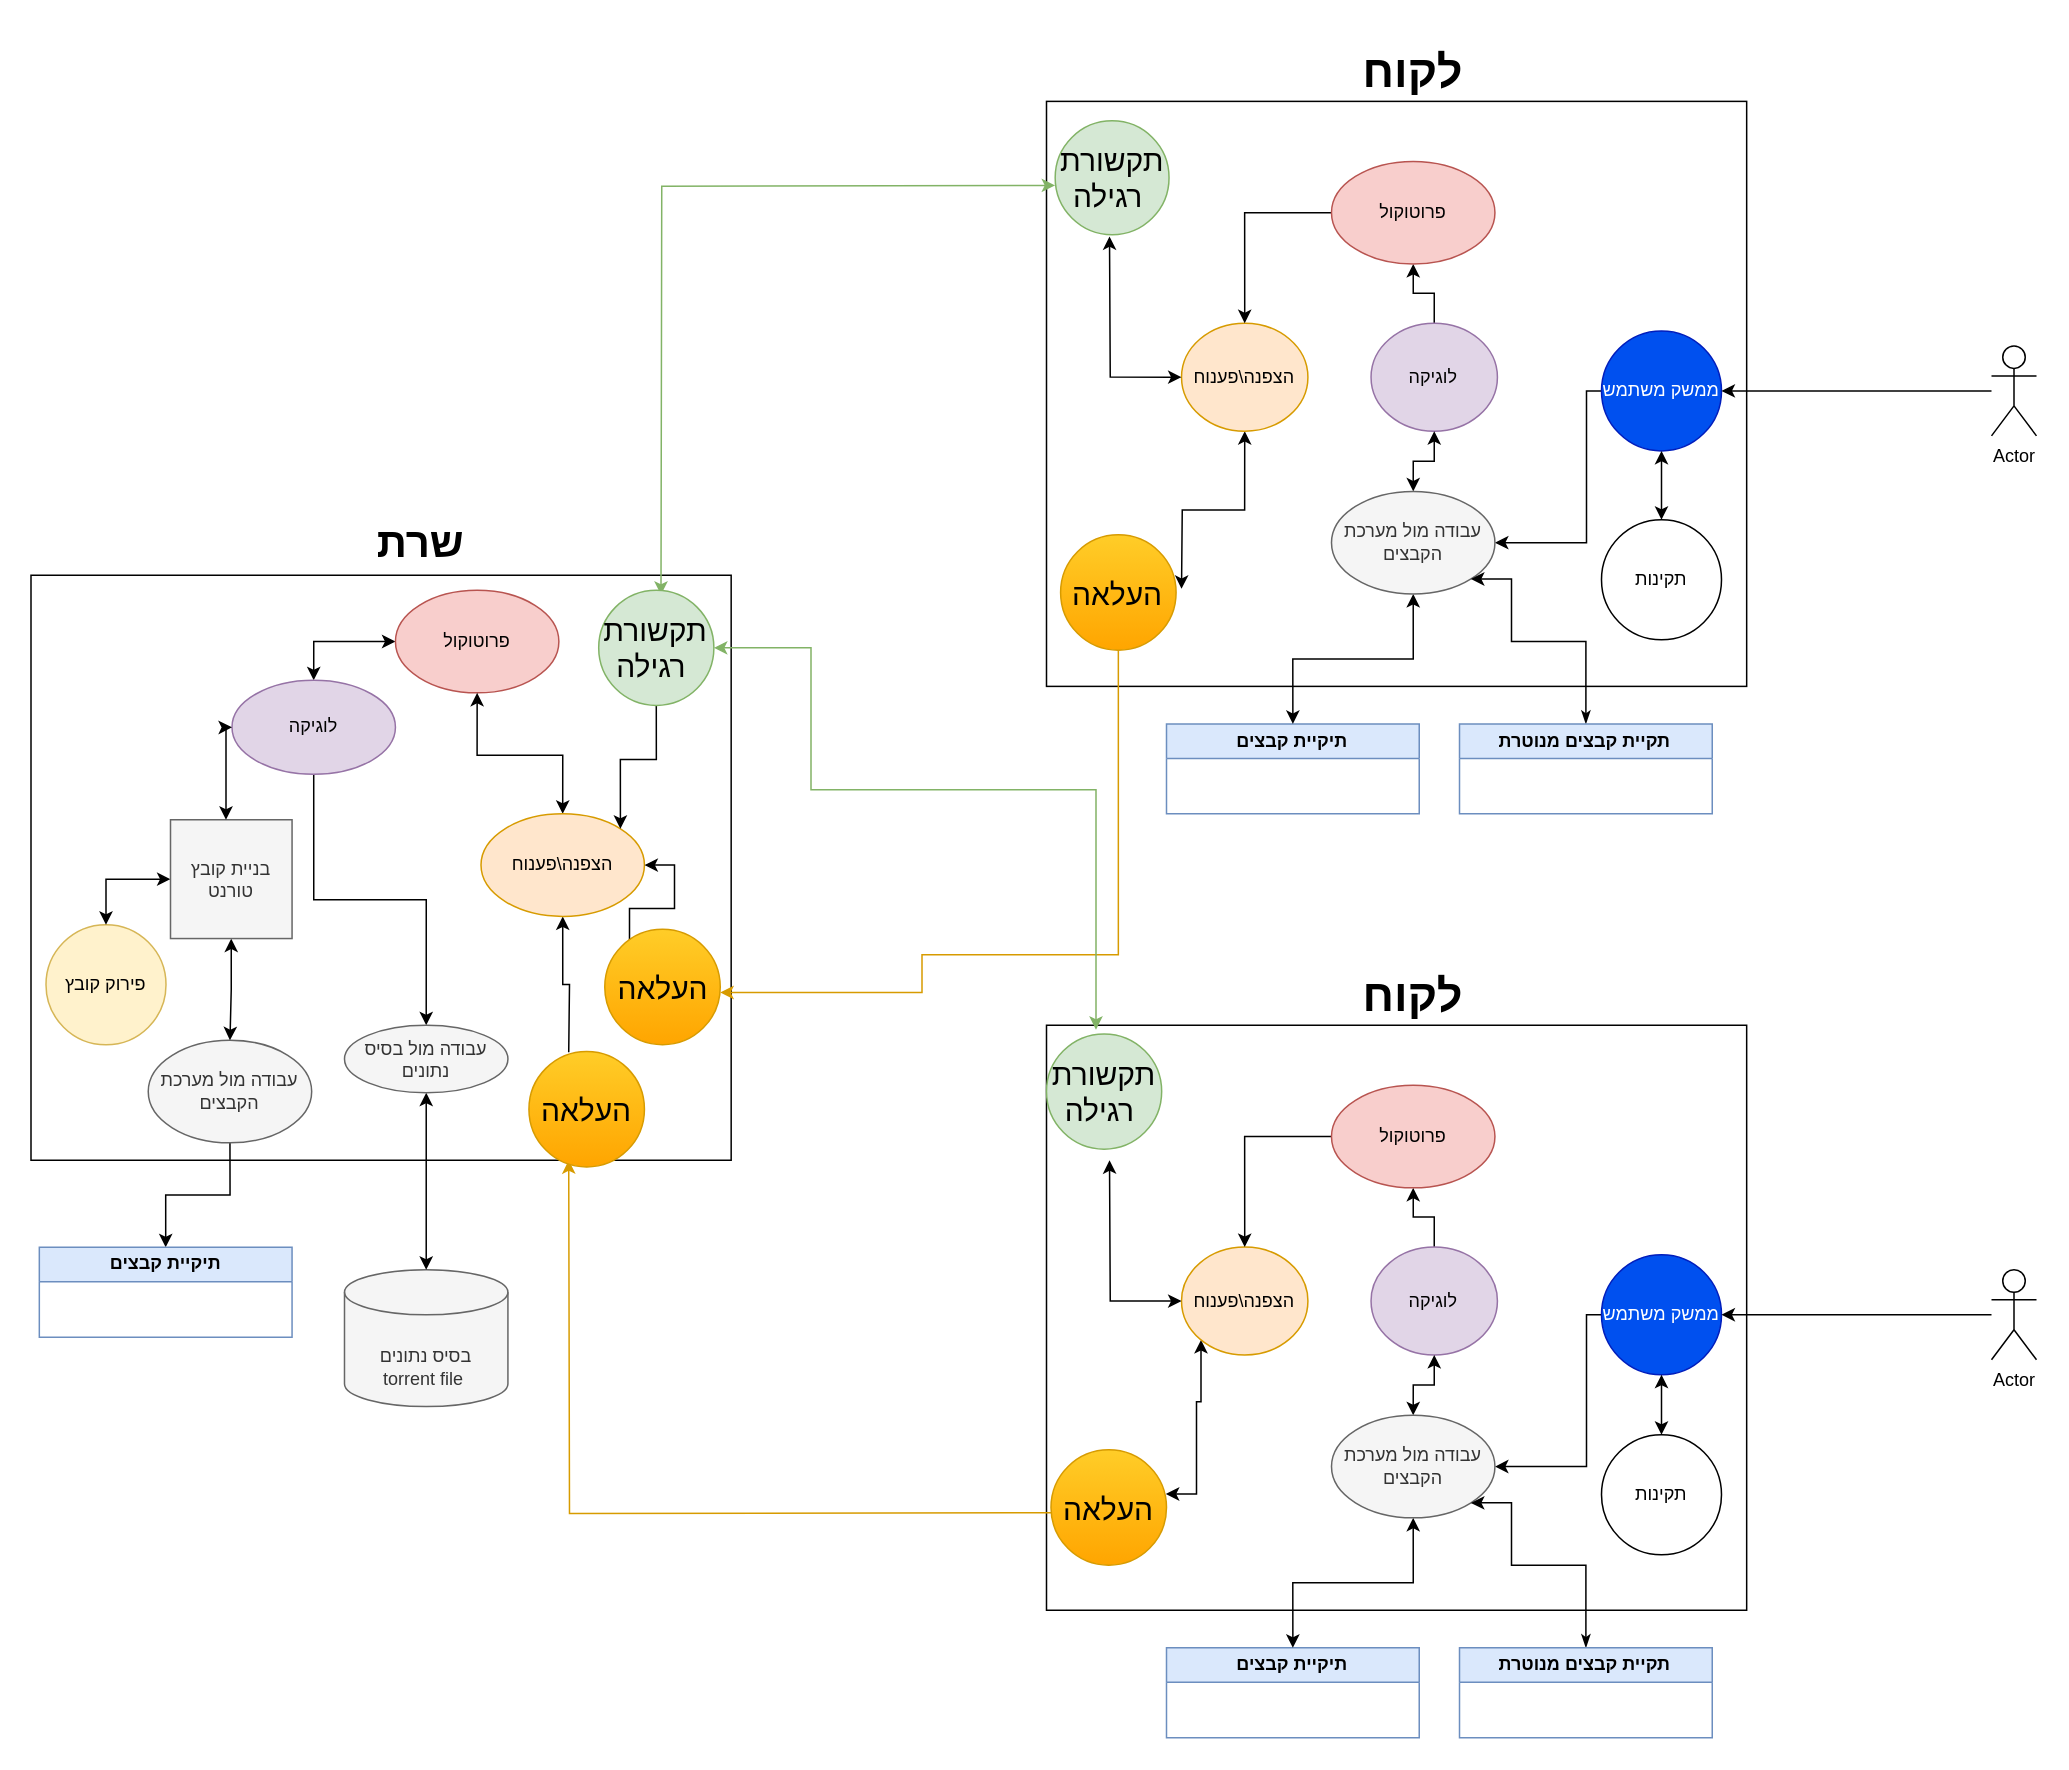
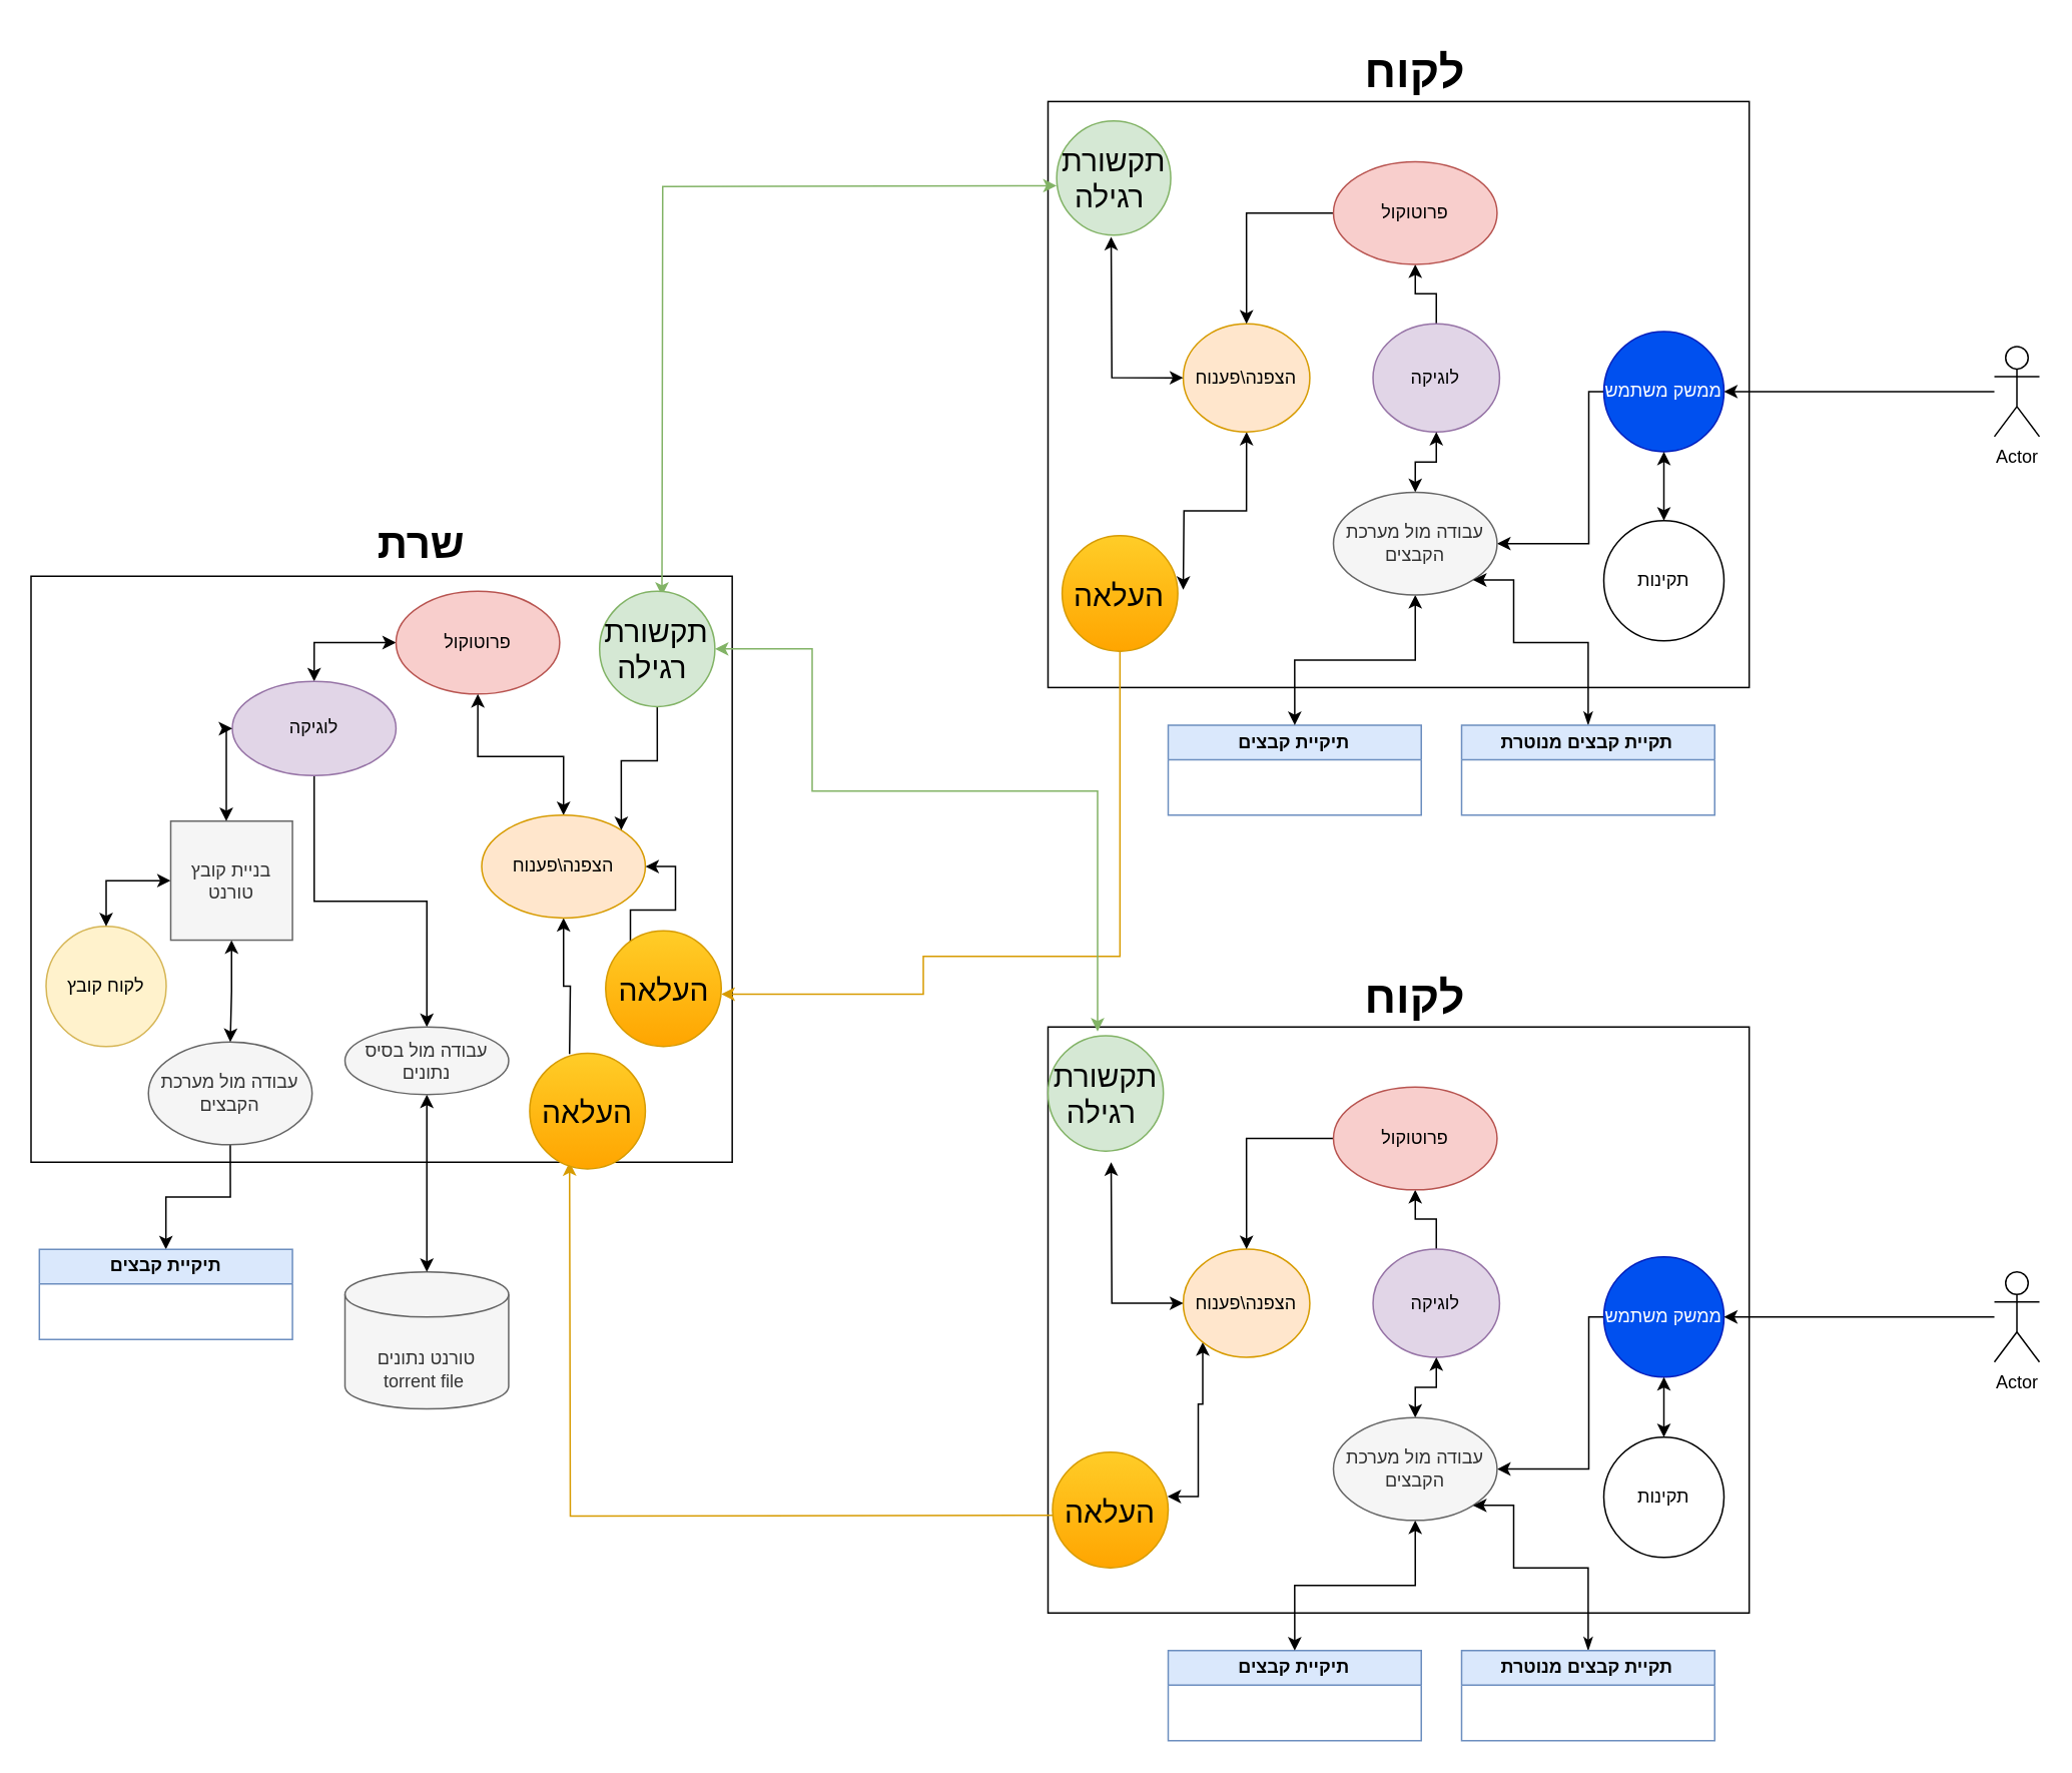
- <mxCell id="26" value="פירוק קובץ" style="ellipse;whiteSpace=wrap;html=1;aspect=fixed;fillColor=#fff2cc;strokeColor=#d6b656;" parent="1" vertex="1"><mxGeometry x="30" y="616" width="80" height="80" as="geometry" /></mxCell>
+ <mxCell id="26" value="לקוח קובץ" style="ellipse;whiteSpace=wrap;html=1;aspect=fixed;fillColor=#fff2cc;strokeColor=#d6b656;" parent="1" vertex="1"><mxGeometry x="30" y="616" width="80" height="80" as="geometry" /></mxCell>
- <mxCell id="15" value="&lt;br&gt;בסיס נתונים&lt;br&gt;torrent file&amp;nbsp;" style="shape=cylinder3;whiteSpace=wrap;html=1;boundedLbl=1;backgroundOutline=1;size=15;fillColor=#f5f5f5;fontColor=#333333;strokeColor=#666666;container=0;" parent="1" vertex="1"><mxGeometry x="228.996" y="846" width="108.958" height="91.2" as="geometry" /></mxCell>
+ <mxCell id="15" value="&lt;br&gt;טורנט נתונים&lt;br&gt;torrent file&amp;nbsp;" style="shape=cylinder3;whiteSpace=wrap;html=1;boundedLbl=1;backgroundOutline=1;size=15;fillColor=#f5f5f5;fontColor=#333333;strokeColor=#666666;container=0;" parent="1" vertex="1"><mxGeometry x="228.996" y="846" width="108.958" height="91.2" as="geometry" /></mxCell>
